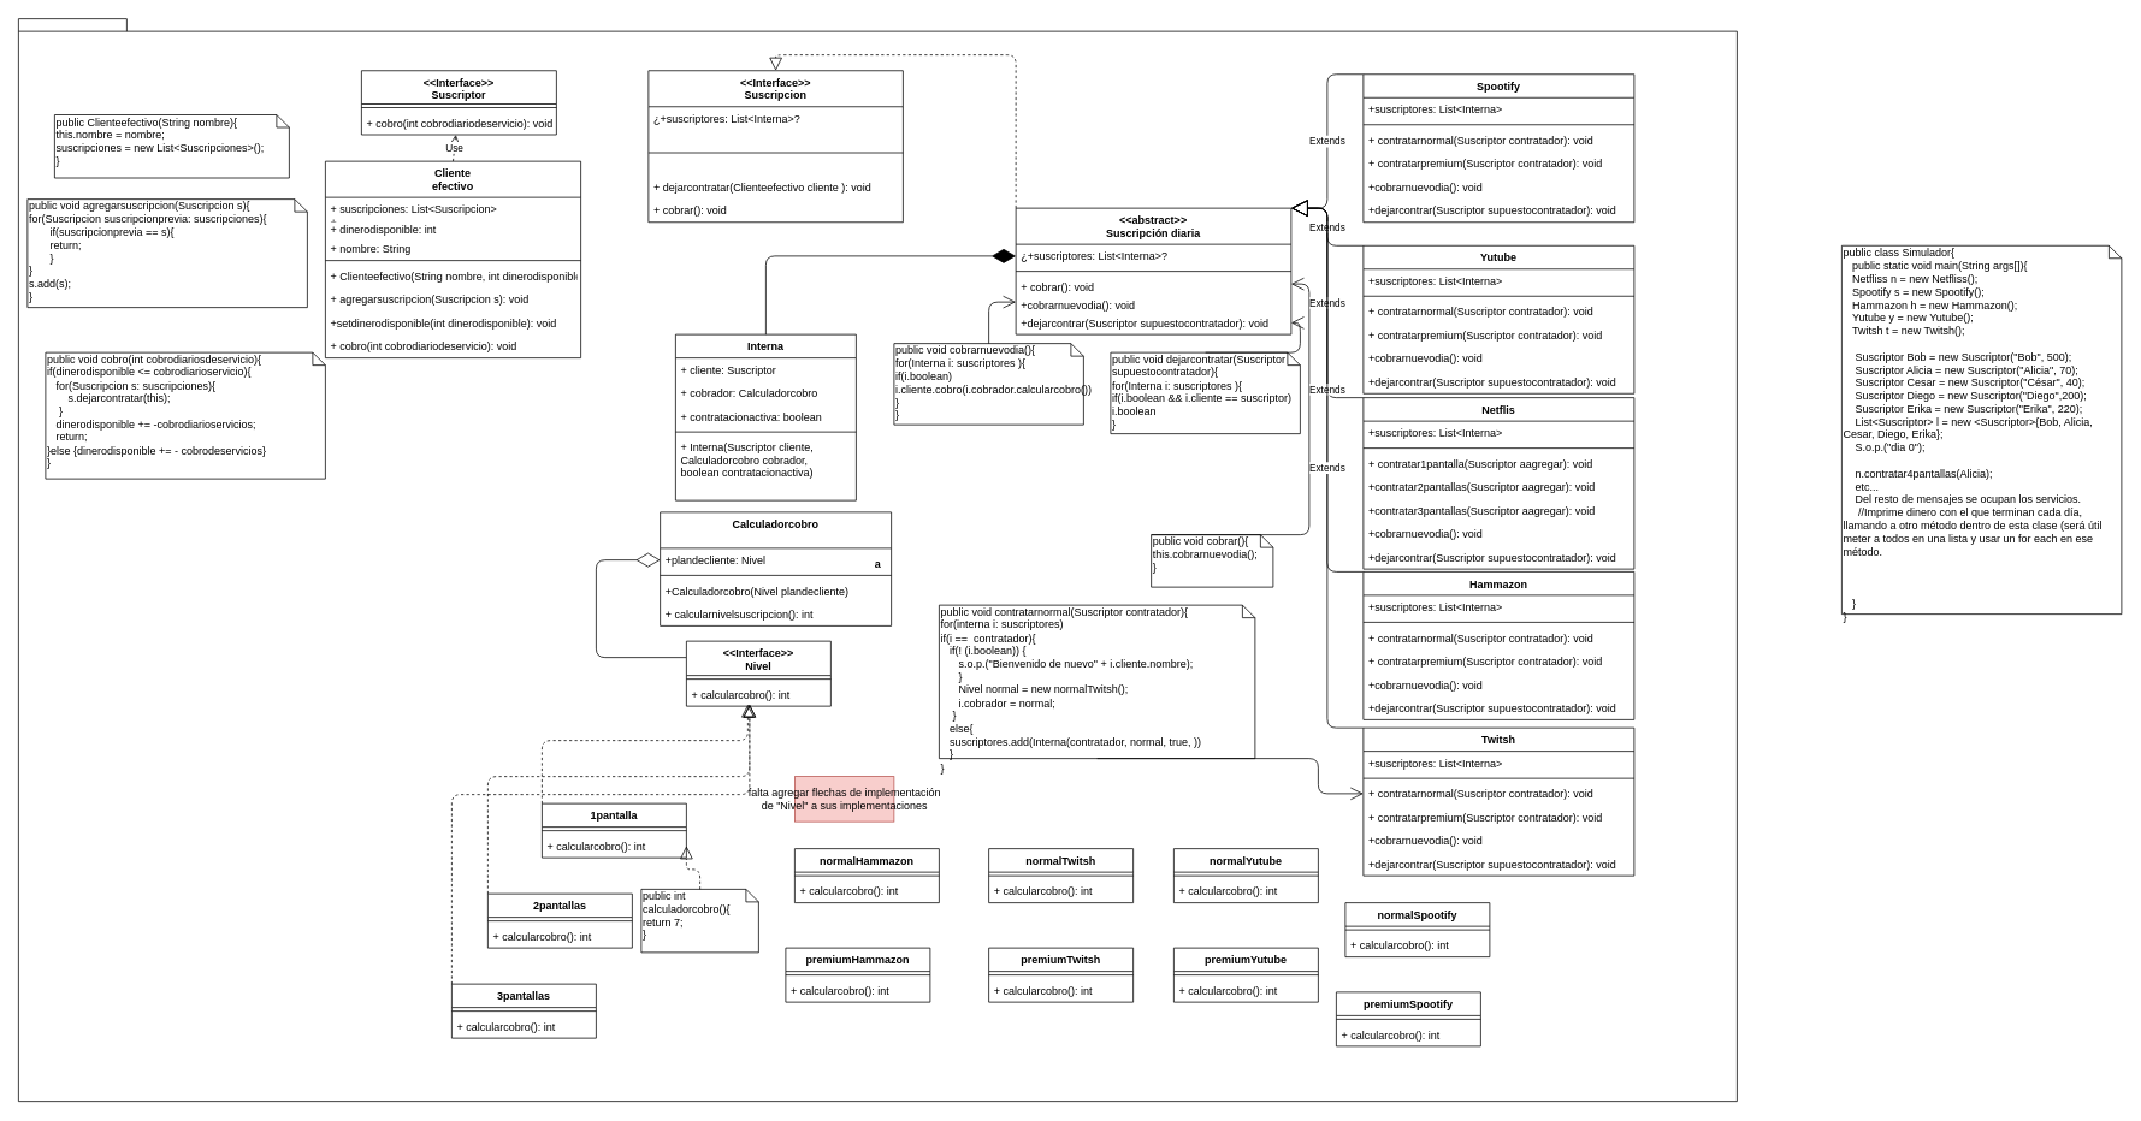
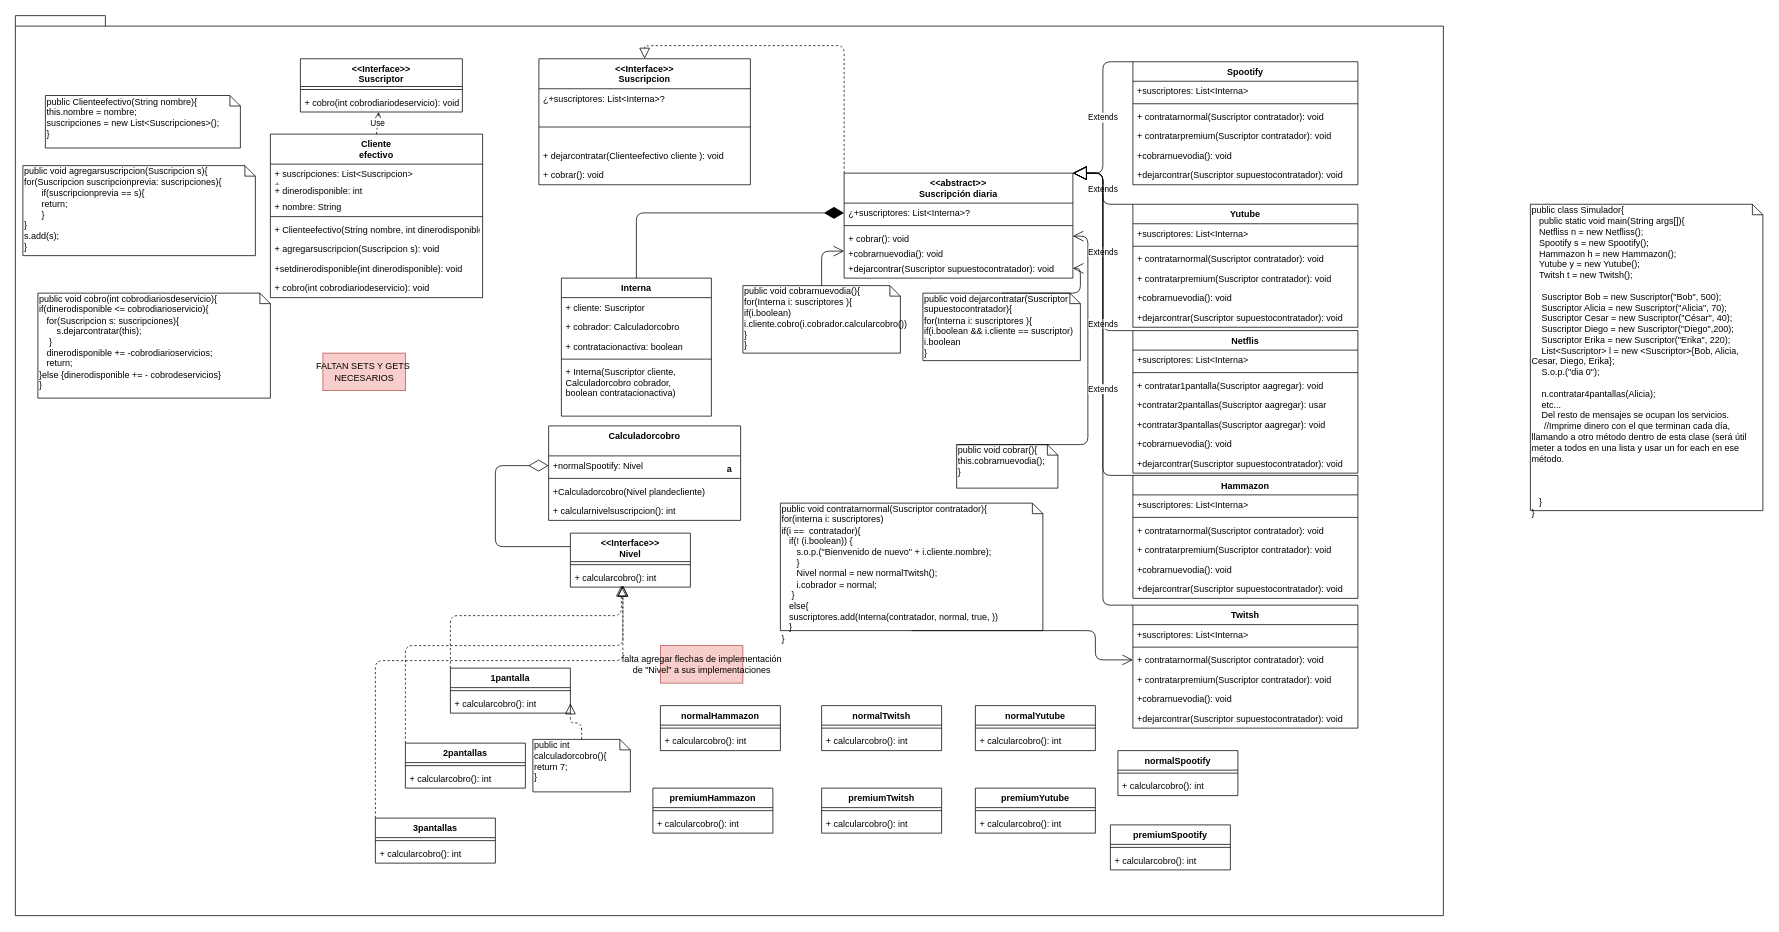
+ <mxCell id="65" value="FALTAN SETS Y GETS&amp;nbsp;&lt;br&gt;NECESARIOS" style="html=1;fillColor=#f8cecc;strokeColor=#b85450;" parent="1" vertex="1"><mxGeometry x="430" y="470" width="110" height="50" as="geometry" /></mxCell>
- <mxCell id="50" value="+contratar2pantallas(Suscriptor aagregar): void" style="text;strokeColor=none;fillColor=none;align=left;verticalAlign=top;spacingLeft=4;spacingRight=4;overflow=hidden;rotatable=0;points=[[0,0.5],[1,0.5]];portConstraint=eastwest;" parent="46" vertex="1"><mxGeometry y="86" width="300" height="26" as="geometry" /></mxCell>
+ <mxCell id="50" value="+contratar2pantallas(Suscriptor aagregar): usar" style="text;strokeColor=none;fillColor=none;align=left;verticalAlign=top;spacingLeft=4;spacingRight=4;overflow=hidden;rotatable=0;points=[[0,0.5],[1,0.5]];portConstraint=eastwest;" parent="46" vertex="1"><mxGeometry y="86" width="300" height="26" as="geometry" /></mxCell>
- <mxCell id="92" value="+plandecliente: Nivel" style="text;strokeColor=none;fillColor=none;align=left;verticalAlign=top;spacingLeft=4;spacingRight=4;overflow=hidden;rotatable=0;points=[[0,0.5],[1,0.5]];portConstraint=eastwest;" parent="91" vertex="1"><mxGeometry y="40" width="256" height="26" as="geometry" /></mxCell>
+ <mxCell id="92" value="+normalSpootify: Nivel" style="text;strokeColor=none;fillColor=none;align=left;verticalAlign=top;spacingLeft=4;spacingRight=4;overflow=hidden;rotatable=0;points=[[0,0.5],[1,0.5]];portConstraint=eastwest;" parent="91" vertex="1"><mxGeometry y="40" width="256" height="26" as="geometry" /></mxCell>
